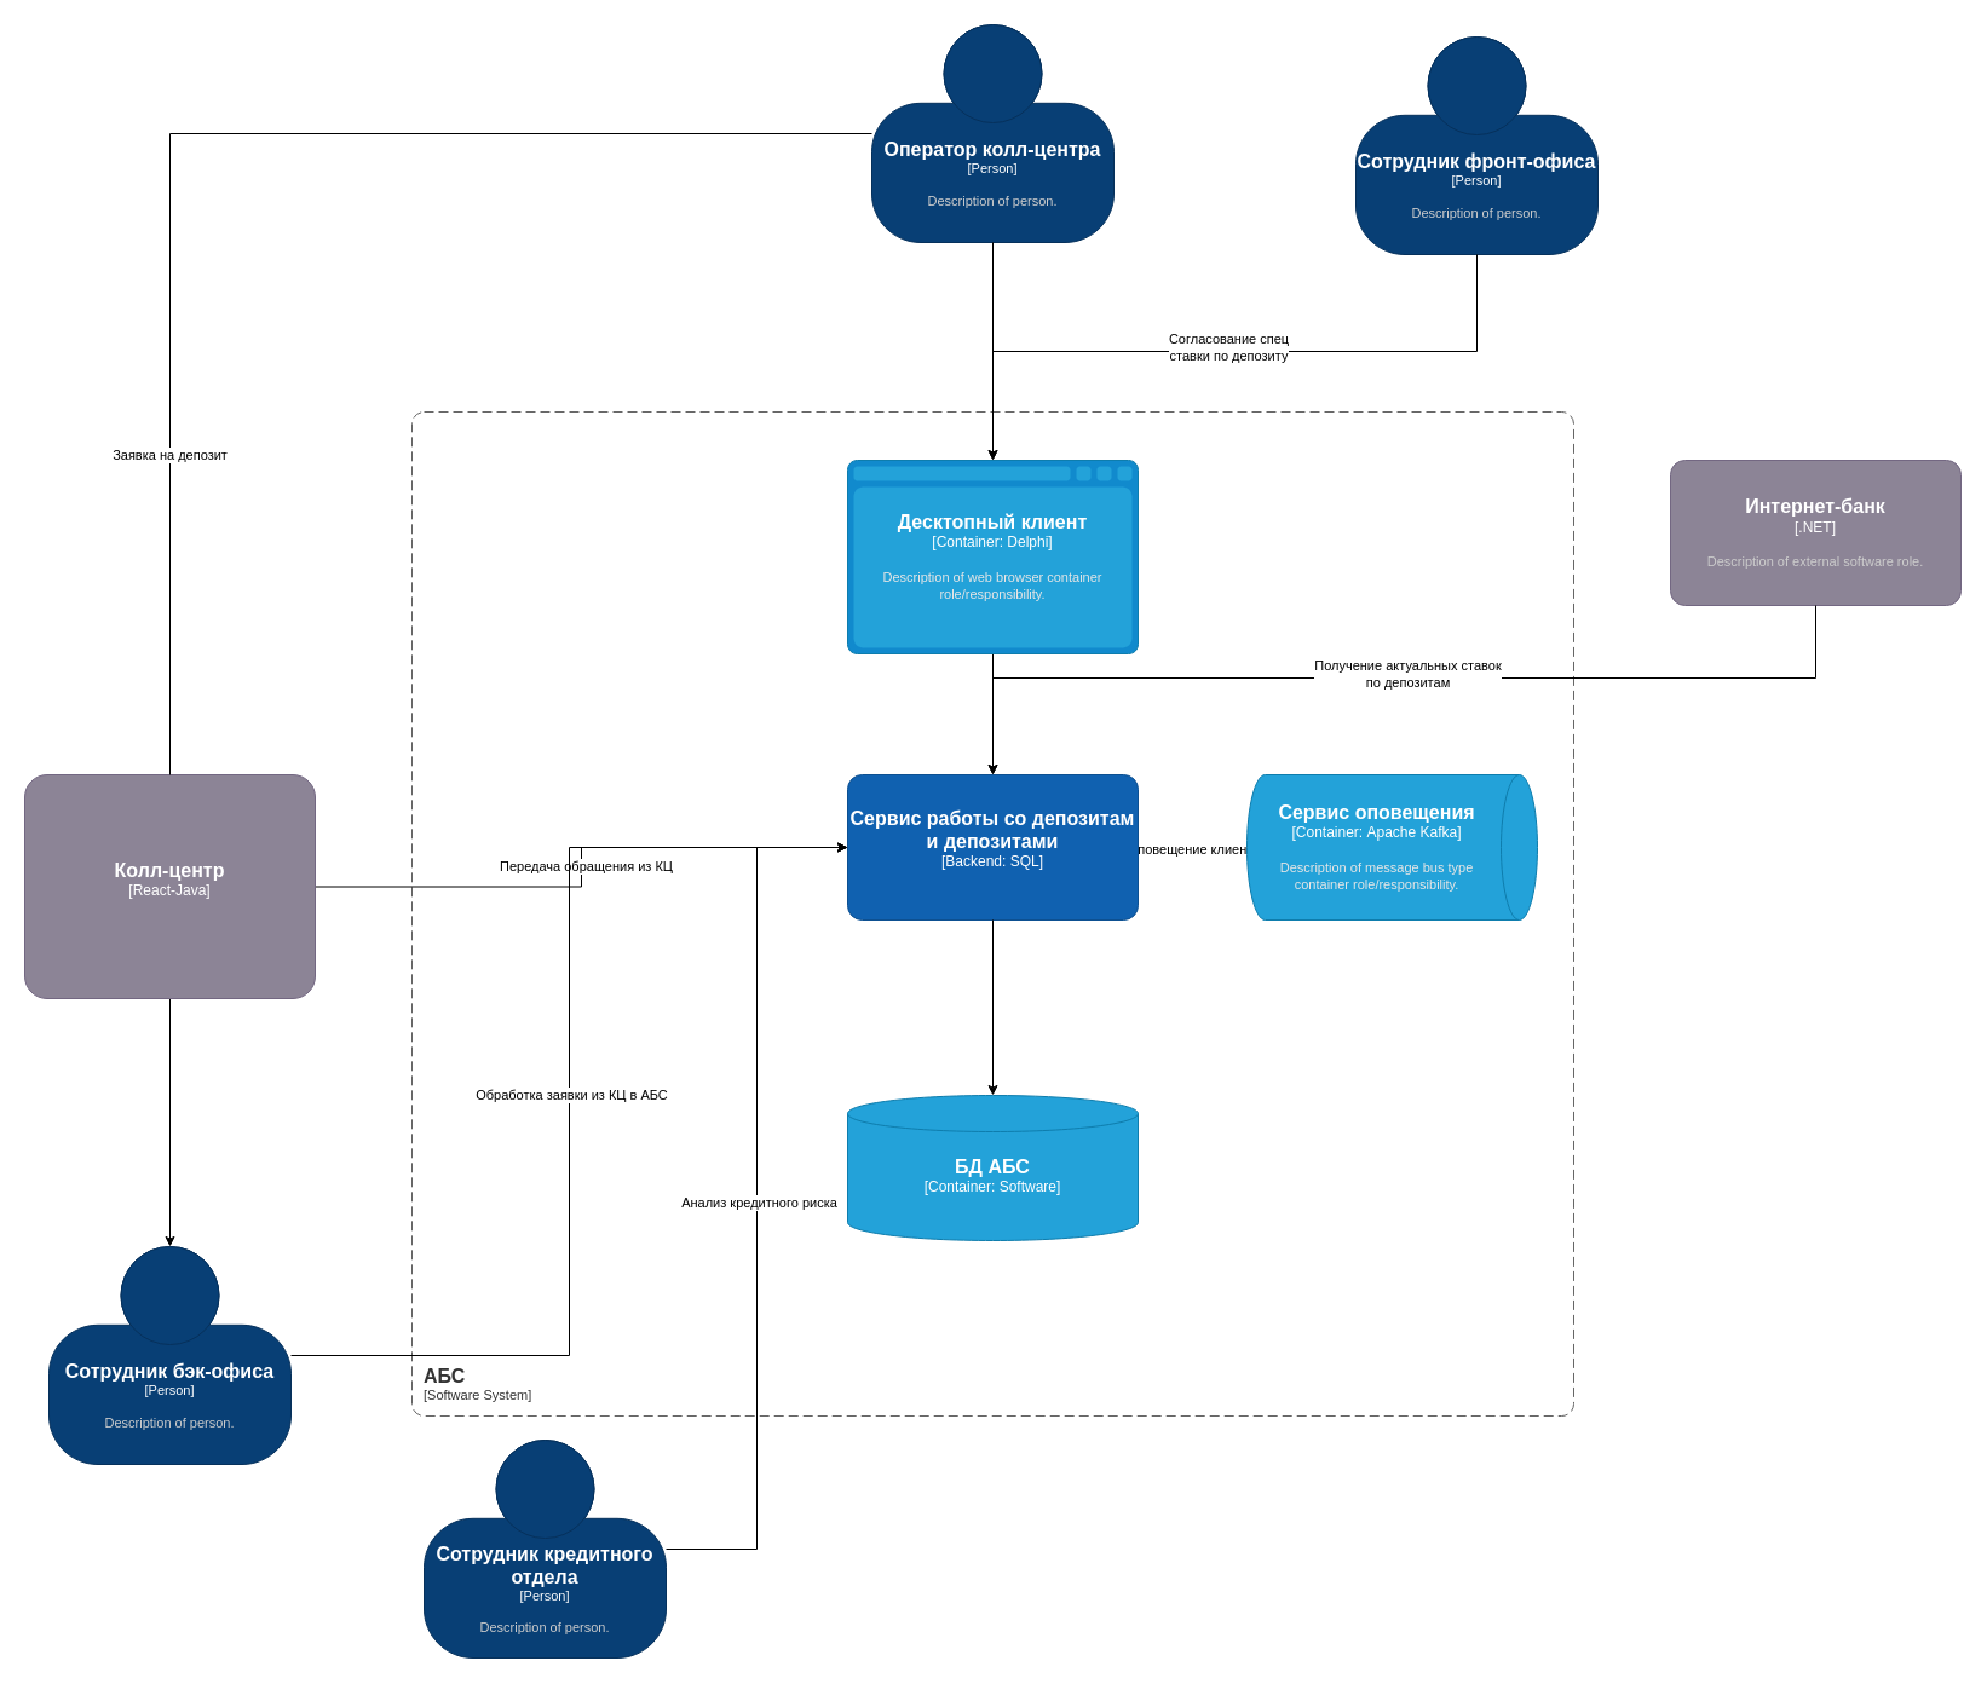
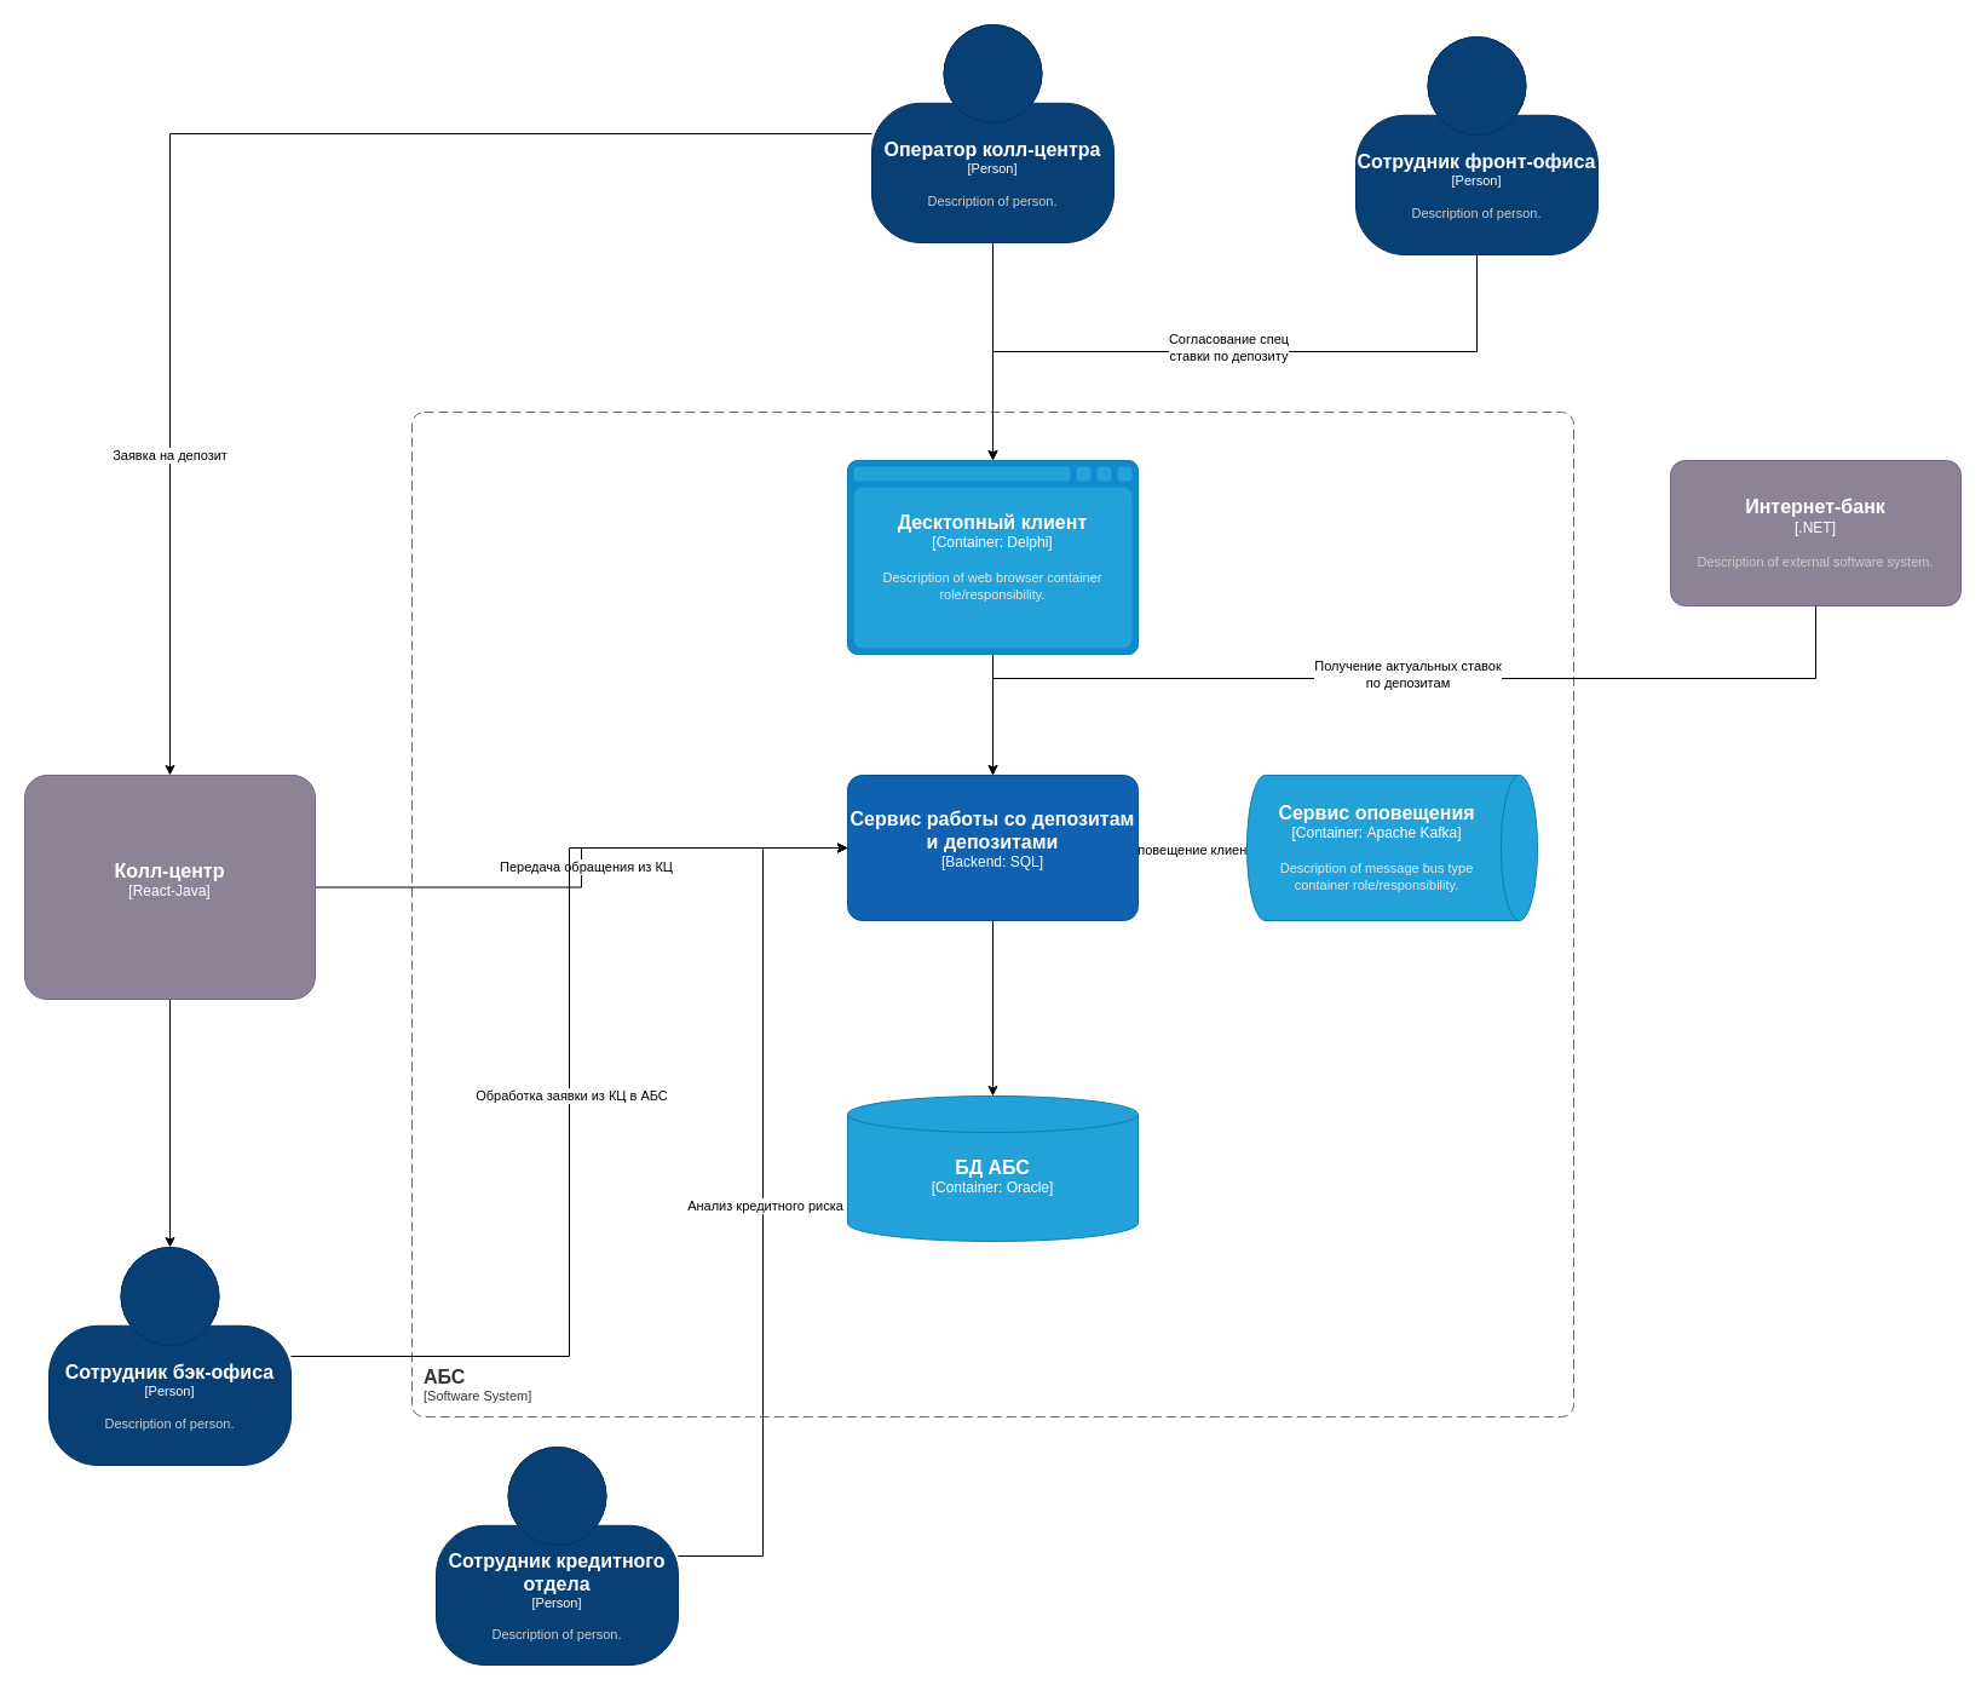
- <mxCell id="26" value="&lt;font style=&quot;font-size: 16px&quot;&gt;&lt;b&gt;Интернет-банк&lt;/b&gt;&lt;/font&gt;&lt;div&gt;[.NET]&lt;/div&gt;&lt;br&gt;&lt;div&gt;&lt;font style=&quot;font-size: 11px&quot;&gt;&lt;font color=&quot;#cccccc&quot;&gt;Description of external software role.&lt;/font&gt;&lt;/div&gt;" style="rounded=1;whiteSpace=wrap;html=1;labelBackgroundColor=none;fillColor=#8C8496;fontColor=#ffffff;align=center;arcSize=10;strokeColor=#736782;metaEdit=1;resizable=0;points=[[0.25,0,0],[0.5,0,0],[0.75,0,0],[1,0.25,0],[1,0.5,0],[1,0.75,0],[0.75,1,0],[0.5,1,0],[0.25,1,0],[0,0.75,0],[0,0.5,0],[0,0.25,0]];" parent="1" vertex="1"><mxGeometry x="1380" y="380" width="240" height="120" as="geometry" /></mxCell>
+ <mxCell id="26" value="&lt;font style=&quot;font-size: 16px&quot;&gt;&lt;b&gt;Интернет-банк&lt;/b&gt;&lt;/font&gt;&lt;div&gt;[.NET]&lt;/div&gt;&lt;br&gt;&lt;div&gt;&lt;font style=&quot;font-size: 11px&quot;&gt;&lt;font color=&quot;#cccccc&quot;&gt;Description of external software system.&lt;/font&gt;&lt;/div&gt;" style="rounded=1;whiteSpace=wrap;html=1;labelBackgroundColor=none;fillColor=#8C8496;fontColor=#ffffff;align=center;arcSize=10;strokeColor=#736782;metaEdit=1;resizable=0;points=[[0.25,0,0],[0.5,0,0],[0.75,0,0],[1,0.25,0],[1,0.5,0],[1,0.75,0],[0.75,1,0],[0.5,1,0],[0.25,1,0],[0,0.75,0],[0,0.5,0],[0,0.25,0]];" parent="1" vertex="1"><mxGeometry x="1380" y="380" width="240" height="120" as="geometry" /></mxCell>
- <mxCell id="14" style="edgeStyle=orthogonalEdgeStyle;rounded=0;orthogonalLoop=1;jettySize=auto;html=1;entryX=0.5;entryY=0;entryDx=0;entryDy=0;entryPerimeter=0;endArrow=none;" parent="1" source="13" target="6" edge="1"><mxGeometry relative="1" as="geometry" /></mxCell>
+ <mxCell id="14" style="edgeStyle=orthogonalEdgeStyle;rounded=0;orthogonalLoop=1;jettySize=auto;html=1;entryX=0.5;entryY=0;entryDx=0;entryDy=0;entryPerimeter=0;" parent="1" source="13" target="6" edge="1"><mxGeometry relative="1" as="geometry" /></mxCell>
- <mxCell id="10" value="&lt;font style=&quot;font-size: 16px&quot;&gt;&lt;b&gt;БД АБС&lt;/b&gt;&lt;/font&gt;&lt;div&gt;[Container:&amp;nbsp;Software]&lt;/div&gt;&lt;br&gt;&lt;div&gt;&lt;font style=&quot;font-size: 11px&quot;&gt;&lt;font color=&quot;#E6E6E6&quot;&gt;&lt;/font&gt;&lt;/div&gt;" style="shape=cylinder3;size=15;whiteSpace=wrap;html=1;boundedLbl=1;rounded=0;labelBackgroundColor=none;fillColor=#23A2D9;fontSize=12;fontColor=#ffffff;align=center;strokeColor=#0E7DAD;metaEdit=1;points=[[0.5,0,0],[1,0.25,0],[1,0.5,0],[1,0.75,0],[0.5,1,0],[0,0.75,0],[0,0.5,0],[0,0.25,0]];resizable=0;" parent="1" vertex="1"><mxGeometry x="700" y="905" width="240" height="120" as="geometry" /></mxCell>
+ <mxCell id="10" value="&lt;font style=&quot;font-size: 16px&quot;&gt;&lt;b&gt;БД АБС&lt;/b&gt;&lt;/font&gt;&lt;div&gt;[Container:&amp;nbsp;Oracle]&lt;/div&gt;&lt;br&gt;&lt;div&gt;&lt;font style=&quot;font-size: 11px&quot;&gt;&lt;font color=&quot;#E6E6E6&quot;&gt;&lt;/font&gt;&lt;/div&gt;" style="shape=cylinder3;size=15;whiteSpace=wrap;html=1;boundedLbl=1;rounded=0;labelBackgroundColor=none;fillColor=#23A2D9;fontSize=12;fontColor=#ffffff;align=center;strokeColor=#0E7DAD;metaEdit=1;points=[[0.5,0,0],[1,0.25,0],[1,0.5,0],[1,0.75,0],[0.5,1,0],[0,0.75,0],[0,0.5,0],[0,0.25,0]];resizable=0;" parent="1" vertex="1"><mxGeometry x="700" y="905" width="240" height="120" as="geometry" /></mxCell>
- <mxCell id="18" value="&lt;font style=&quot;font-size: 16px&quot;&gt;&lt;b&gt;Сотрудник кредитного отдела&lt;/b&gt;&lt;/font&gt;&lt;div&gt;[Person]&lt;/div&gt;&lt;br&gt;&lt;div&gt;&lt;font style=&quot;font-size: 11px&quot;&gt;&lt;font color=&quot;#cccccc&quot;&gt;Description of person.&lt;/font&gt;&lt;/div&gt;" style="html=1;fontSize=11;dashed=0;whiteSpace=wrap;fillColor=#083F75;strokeColor=#06315C;fontColor=#ffffff;shape=mxgraph.c4.person2;align=center;metaEdit=1;points=[[0.5,0,0],[1,0.5,0],[1,0.75,0],[0.75,1,0],[0.5,1,0],[0.25,1,0],[0,0.75,0],[0,0.5,0]];resizable=0;" parent="1" vertex="1"><mxGeometry x="350" y="1190" width="200" height="180" as="geometry" /></mxCell>
+ <mxCell id="18" value="&lt;font style=&quot;font-size: 16px&quot;&gt;&lt;b&gt;Сотрудник кредитного отдела&lt;/b&gt;&lt;/font&gt;&lt;div&gt;[Person]&lt;/div&gt;&lt;br&gt;&lt;div&gt;&lt;font style=&quot;font-size: 11px&quot;&gt;&lt;font color=&quot;#cccccc&quot;&gt;Description of person.&lt;/font&gt;&lt;/div&gt;" style="html=1;fontSize=11;dashed=0;whiteSpace=wrap;fillColor=#083F75;strokeColor=#06315C;fontColor=#ffffff;shape=mxgraph.c4.person2;align=center;metaEdit=1;points=[[0.5,0,0],[1,0.5,0],[1,0.75,0],[0.75,1,0],[0.5,1,0],[0.25,1,0],[0,0.75,0],[0,0.5,0]];resizable=0;" parent="1" vertex="1"><mxGeometry x="360" y="1195" width="200" height="180" as="geometry" /></mxCell>
